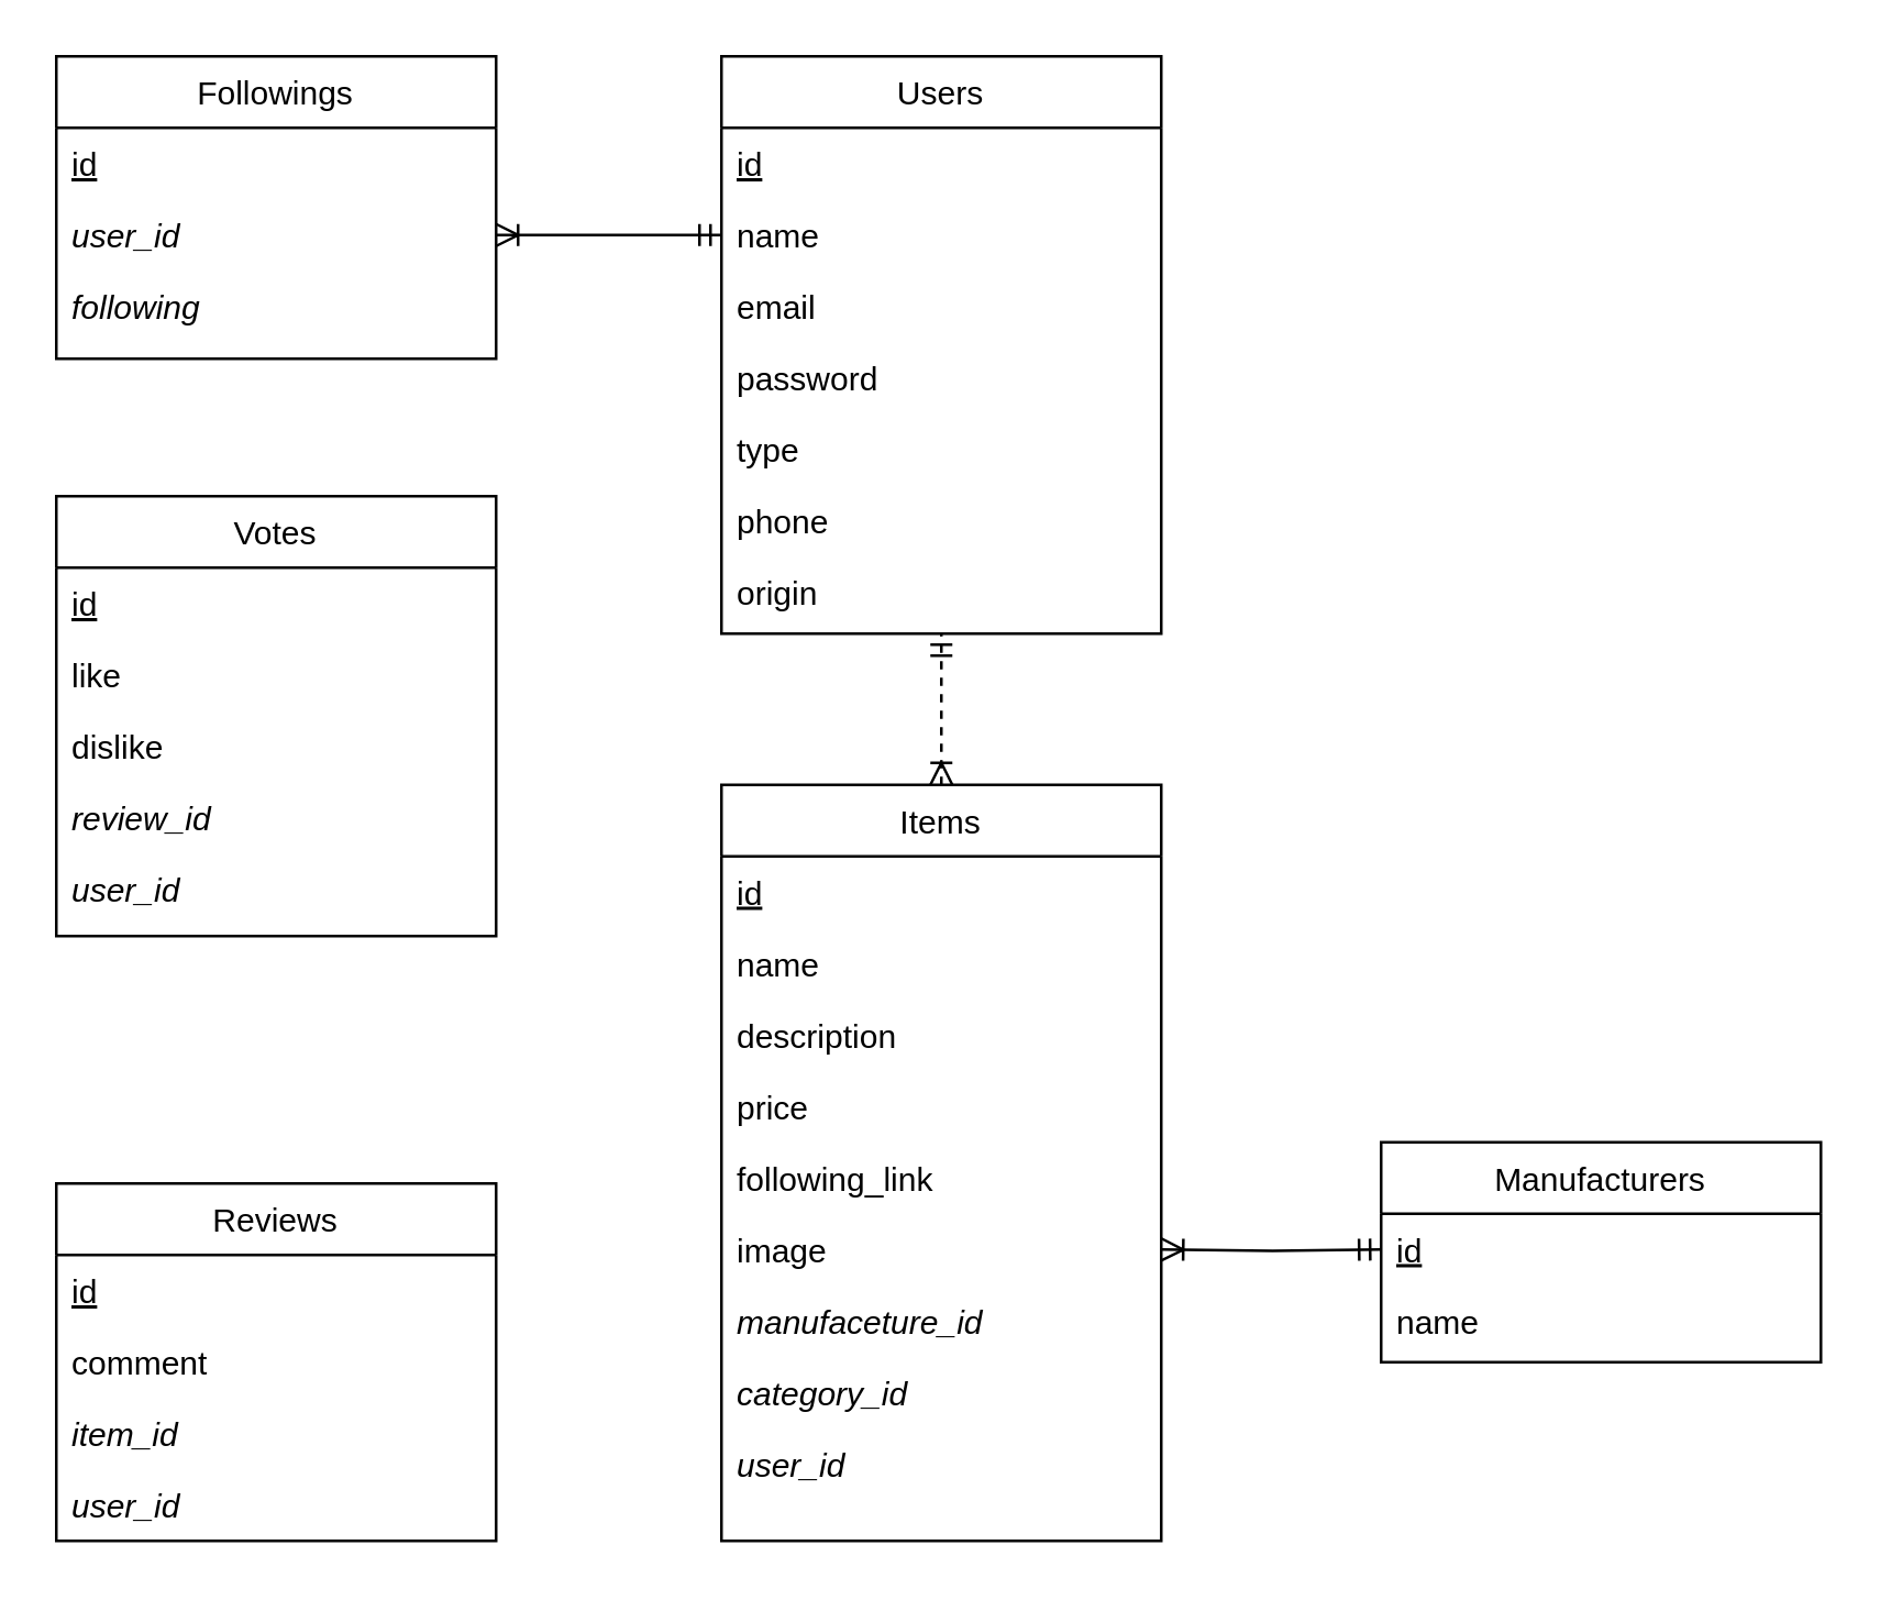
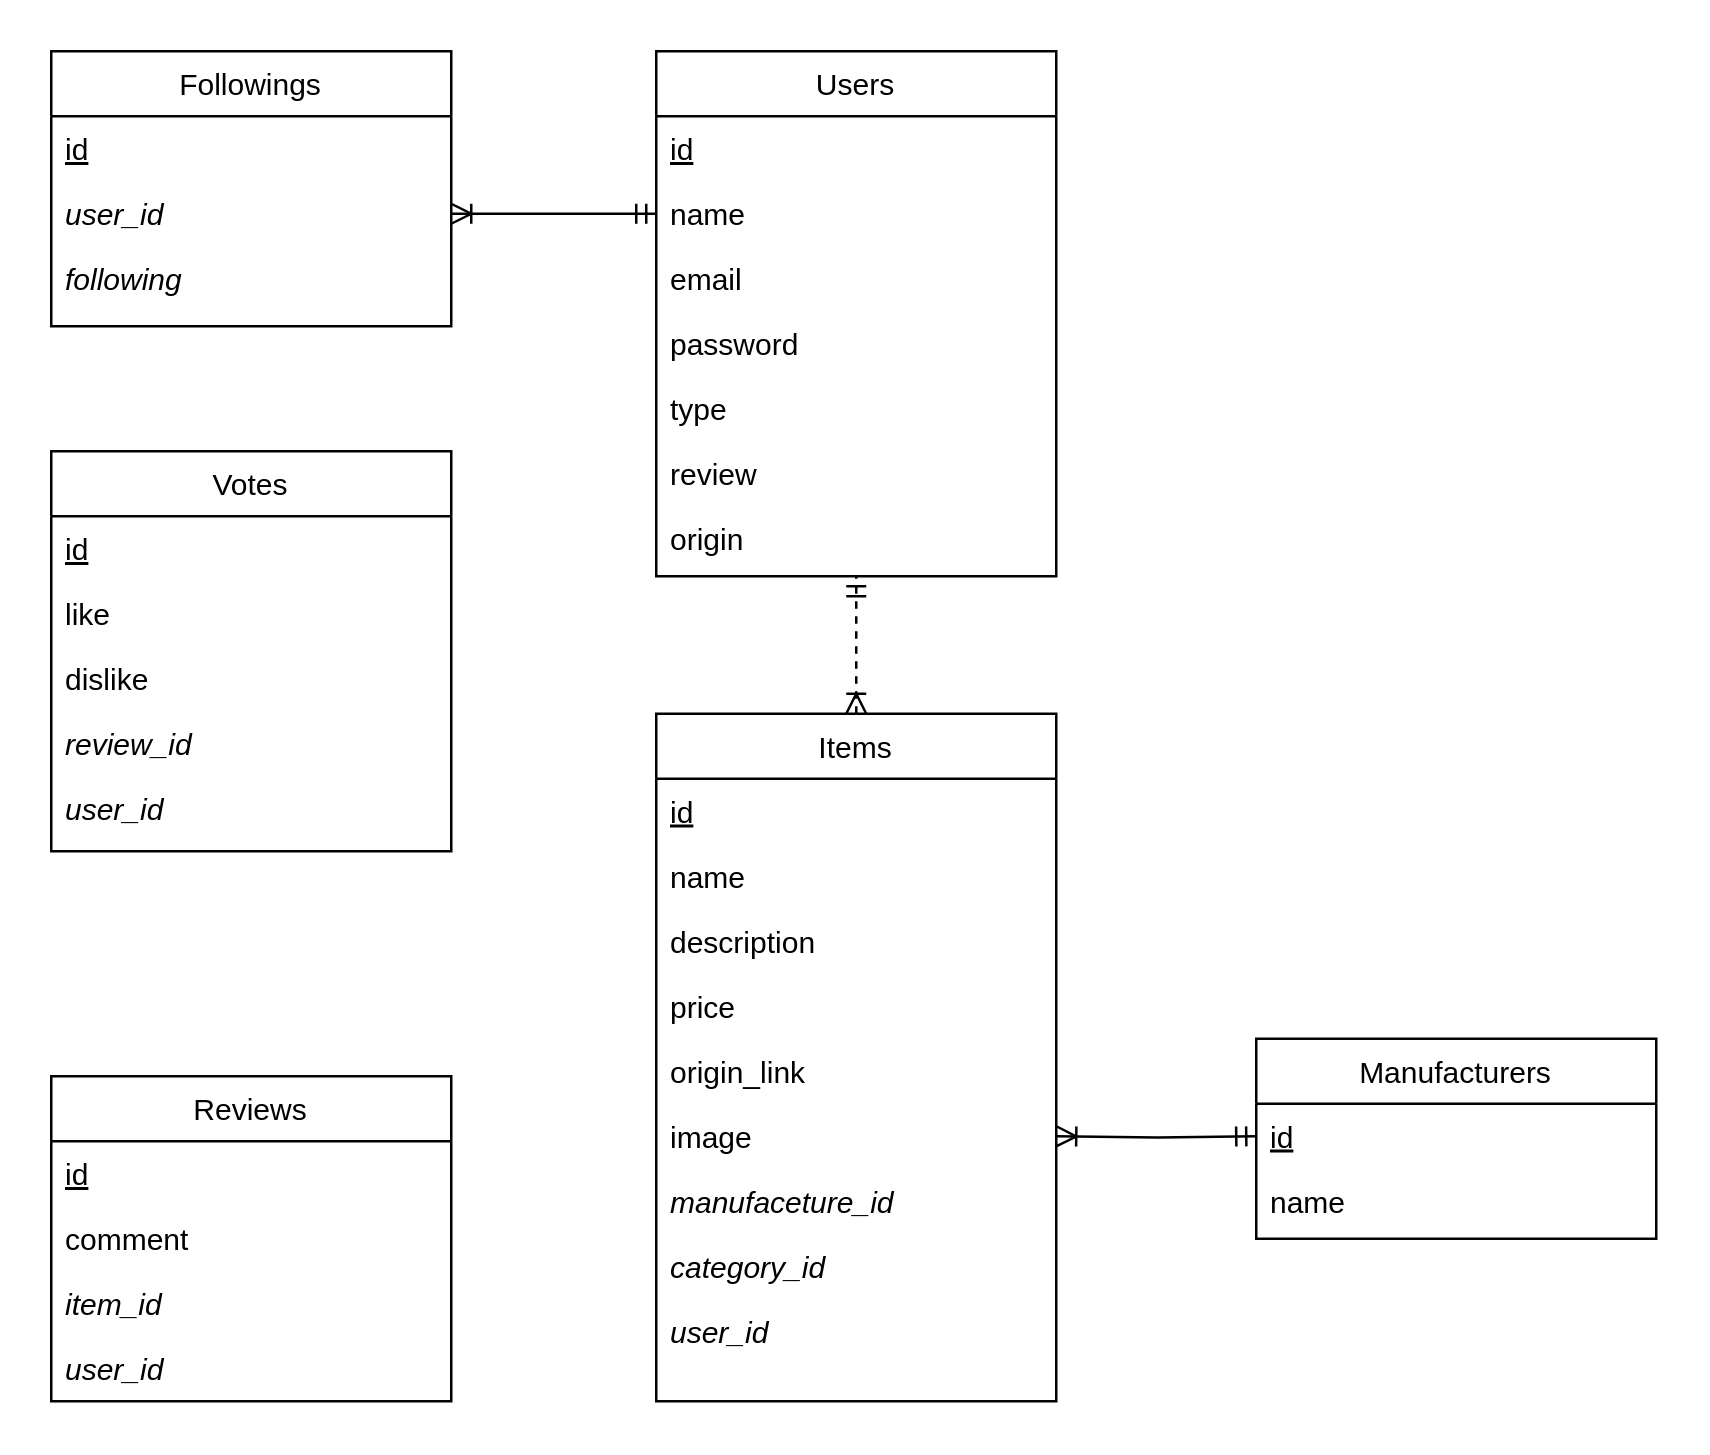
- <mxCell id="8" value="phone" style="text;align=left;verticalAlign=top;spacingLeft=4;spacingRight=4;overflow=hidden;rotatable=0;points=[[0,0.5],[1,0.5]];portConstraint=eastwest;rounded=0;shadow=0;html=0;" vertex="1" parent="2"><mxGeometry y="156" width="160" height="26" as="geometry" /></mxCell>
+ <mxCell id="8" value="review" style="text;align=left;verticalAlign=top;spacingLeft=4;spacingRight=4;overflow=hidden;rotatable=0;points=[[0,0.5],[1,0.5]];portConstraint=eastwest;rounded=0;shadow=0;html=0;" vertex="1" parent="2"><mxGeometry y="156" width="160" height="26" as="geometry" /></mxCell>
- <mxCell id="15" value="following_link" style="text;align=left;verticalAlign=top;spacingLeft=4;spacingRight=4;overflow=hidden;rotatable=0;points=[[0,0.5],[1,0.5]];portConstraint=eastwest;rounded=0;shadow=0;html=0;" vertex="1" parent="10"><mxGeometry y="130" width="160" height="26" as="geometry" /></mxCell>
+ <mxCell id="15" value="origin_link" style="text;align=left;verticalAlign=top;spacingLeft=4;spacingRight=4;overflow=hidden;rotatable=0;points=[[0,0.5],[1,0.5]];portConstraint=eastwest;rounded=0;shadow=0;html=0;" vertex="1" parent="10"><mxGeometry y="130" width="160" height="26" as="geometry" /></mxCell>
